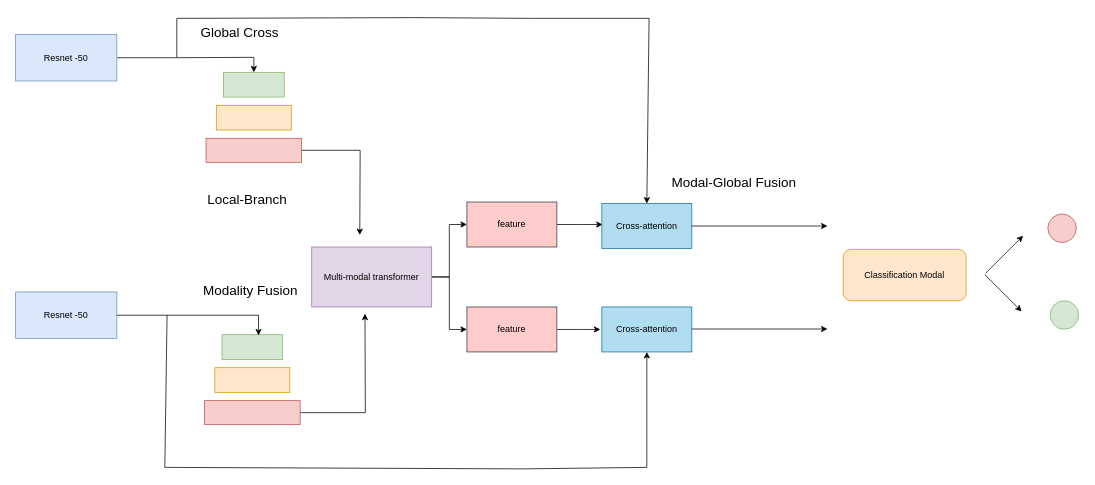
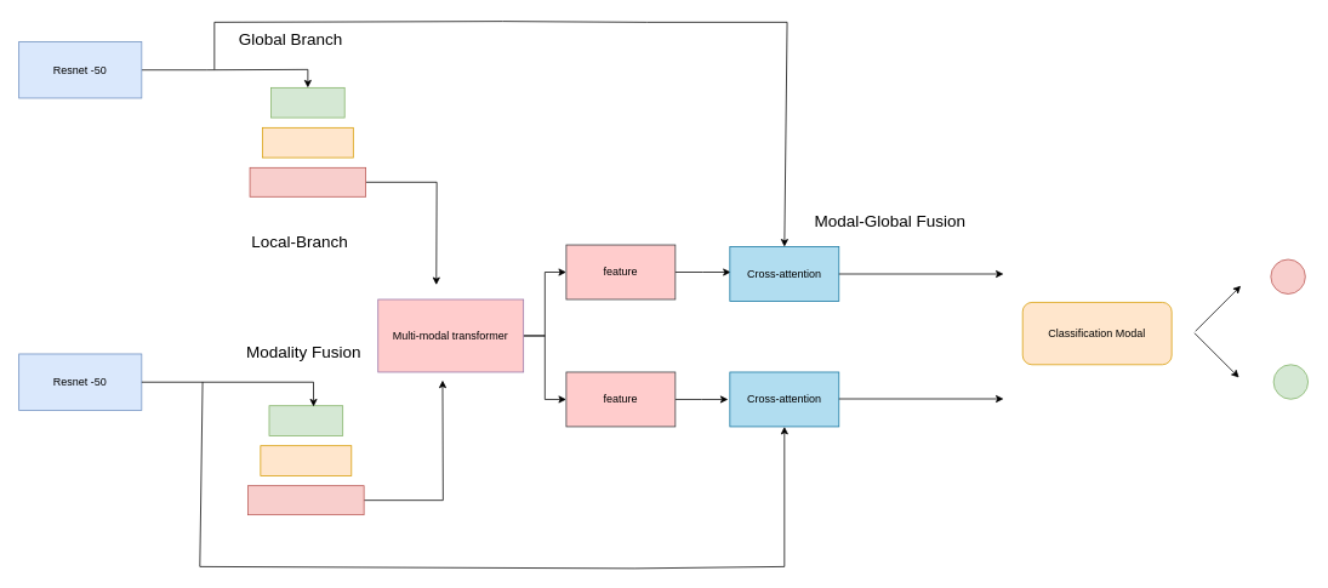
- <mxCell id="26" value="&lt;font style=&quot;font-size: 18px;&quot;&gt;Global Cross&lt;/font&gt;" style="text;html=1;align=center;verticalAlign=middle;whiteSpace=wrap;rounded=0;" parent="1" vertex="1"><mxGeometry x="235.5" y="20" width="166" height="45" as="geometry" /></mxCell>
+ <mxCell id="26" value="&lt;font style=&quot;font-size: 18px;&quot;&gt;Global Branch&lt;/font&gt;" style="text;html=1;align=center;verticalAlign=middle;whiteSpace=wrap;rounded=0;" parent="1" vertex="1"><mxGeometry x="235.5" y="20" width="166" height="45" as="geometry" /></mxCell>
- <mxCell id="16" value="Multi-modal transformer" style="rounded=0;whiteSpace=wrap;html=1;fillColor=#e1d5e7;strokeColor=#9673a6;" parent="1" vertex="1"><mxGeometry x="415" y="329" width="160" height="80" as="geometry" /></mxCell>
+ <mxCell id="16" value="Multi-modal transformer" style="rounded=0;whiteSpace=wrap;html=1;fillColor=#ffcccc;strokeColor=#9673a6;" parent="1" vertex="1"><mxGeometry x="415" y="329" width="160" height="80" as="geometry" /></mxCell>
